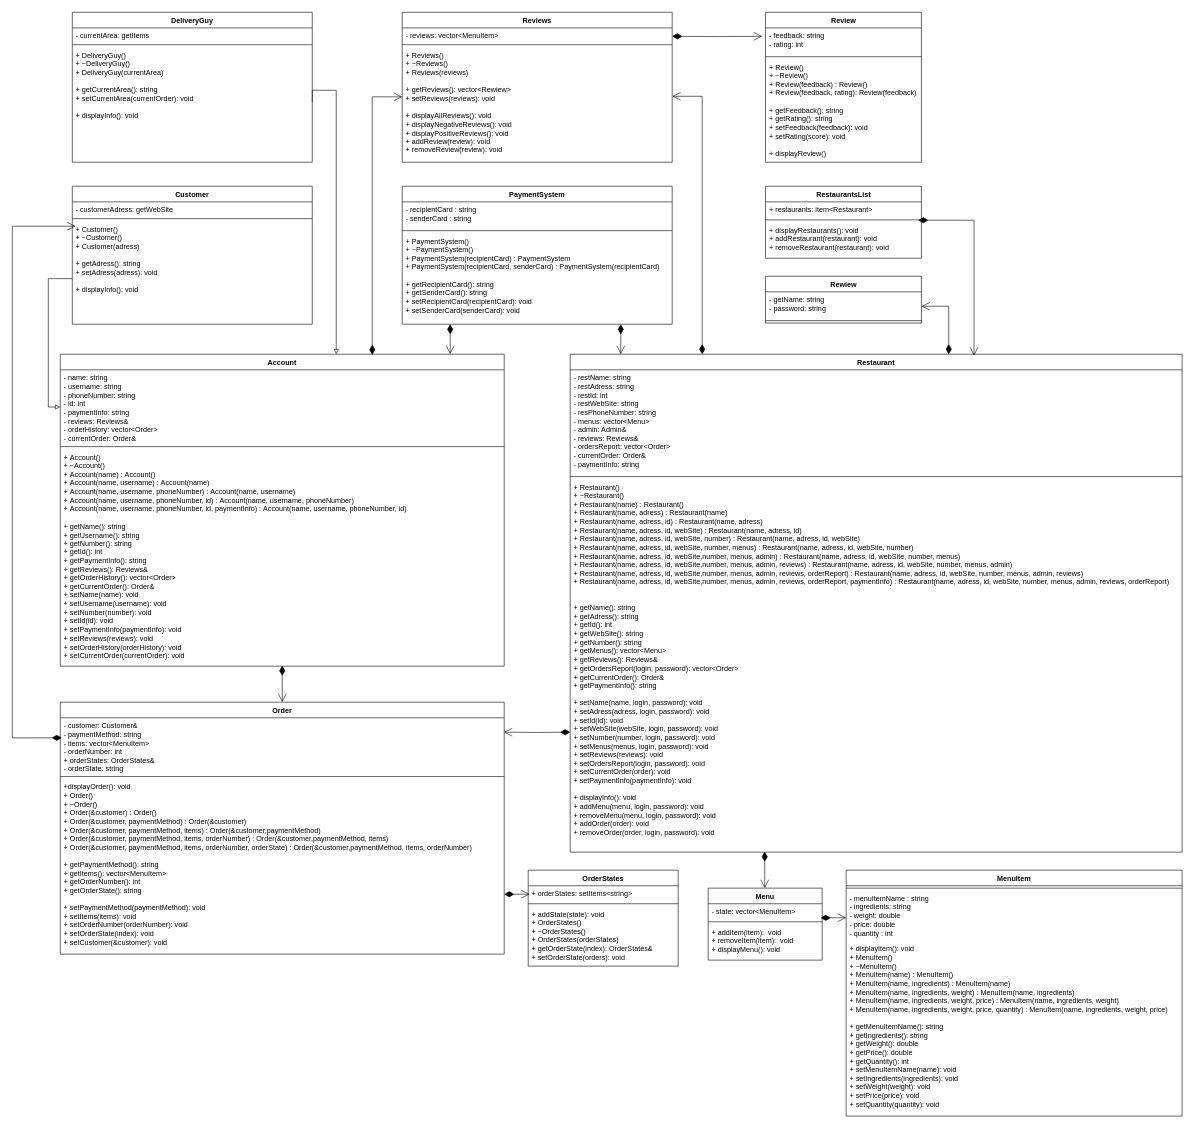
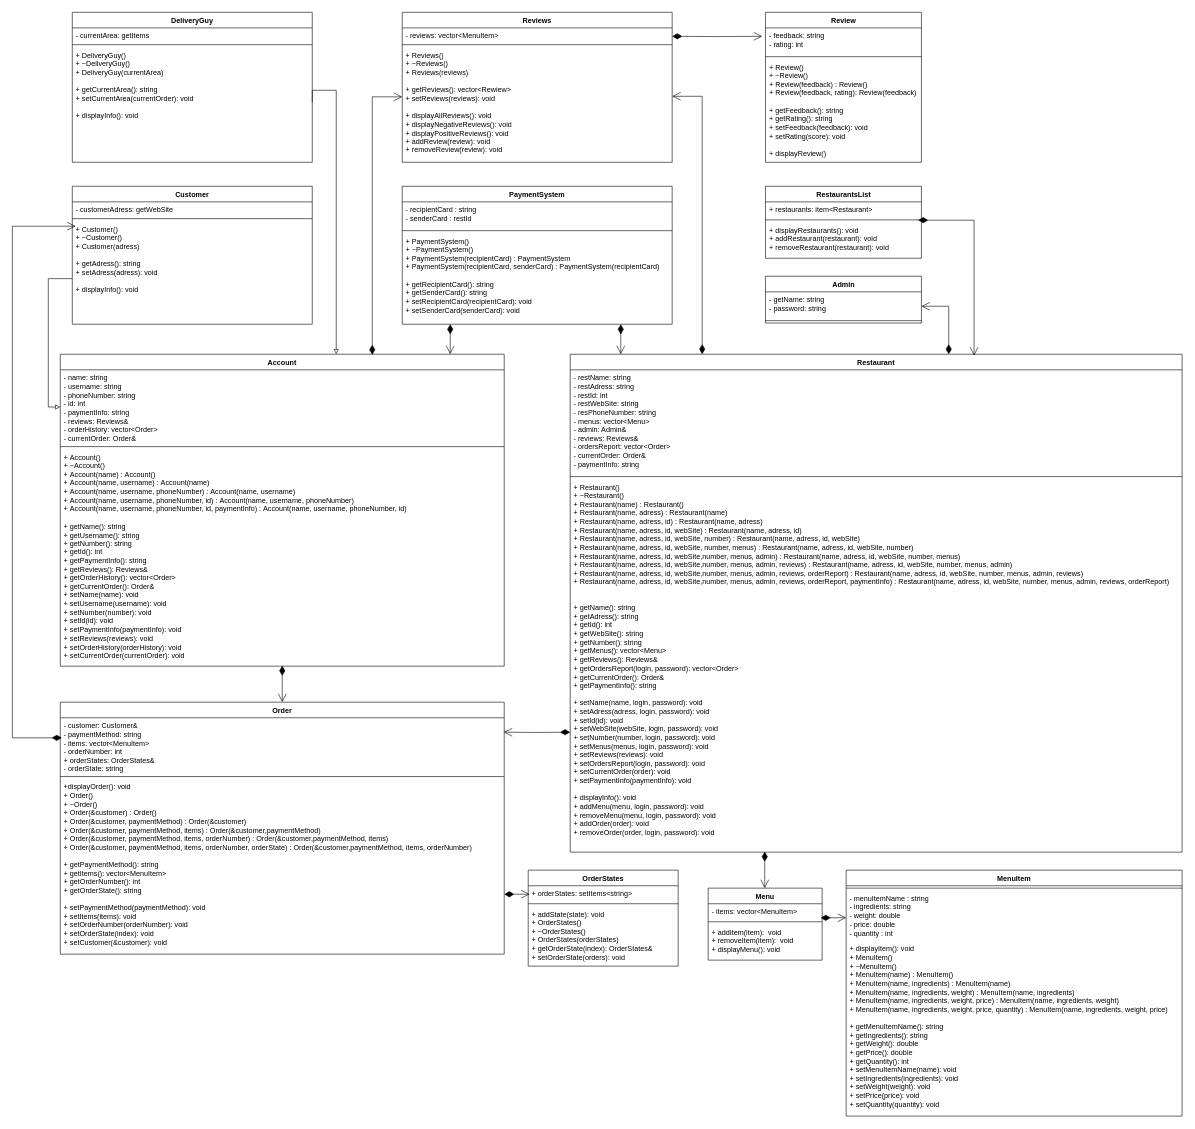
- <mxCell id="48" value="- recipientCard : string&lt;br&gt;- senderCard : string" style="text;strokeColor=none;fillColor=none;align=left;verticalAlign=top;spacingLeft=4;spacingRight=4;overflow=hidden;rotatable=0;points=[[0,0.5],[1,0.5]];portConstraint=eastwest;whiteSpace=wrap;html=1;" vertex="1" parent="47"><mxGeometry y="26" width="450" height="44" as="geometry" /></mxCell>
+ <mxCell id="48" value="- recipientCard : string&lt;br&gt;- senderCard : restId" style="text;strokeColor=none;fillColor=none;align=left;verticalAlign=top;spacingLeft=4;spacingRight=4;overflow=hidden;rotatable=0;points=[[0,0.5],[1,0.5]];portConstraint=eastwest;whiteSpace=wrap;html=1;" vertex="1" parent="47"><mxGeometry y="26" width="450" height="44" as="geometry" /></mxCell>
- <mxCell id="26" value="Rewiew" style="swimlane;fontStyle=1;align=center;verticalAlign=top;childLayout=stackLayout;horizontal=1;startSize=26;horizontalStack=0;resizeParent=1;resizeParentMax=0;resizeLast=0;collapsible=1;marginBottom=0;whiteSpace=wrap;html=1;" parent="1" vertex="1"><mxGeometry x="1275.5" y="460" width="260" height="78" as="geometry" /></mxCell>
+ <mxCell id="26" value="Admin" style="swimlane;fontStyle=1;align=center;verticalAlign=top;childLayout=stackLayout;horizontal=1;startSize=26;horizontalStack=0;resizeParent=1;resizeParentMax=0;resizeLast=0;collapsible=1;marginBottom=0;whiteSpace=wrap;html=1;" parent="1" vertex="1"><mxGeometry x="1275.5" y="460" width="260" height="78" as="geometry" /></mxCell>
- <mxCell id="11" value="- state: vector&amp;lt;MenuItem&amp;gt;" style="text;strokeColor=none;fillColor=none;align=left;verticalAlign=top;spacingLeft=4;spacingRight=4;overflow=hidden;rotatable=0;points=[[0,0.5],[1,0.5]];portConstraint=eastwest;whiteSpace=wrap;html=1;" parent="10" vertex="1"><mxGeometry y="26" width="190" height="26" as="geometry" /></mxCell>
+ <mxCell id="11" value="- items: vector&amp;lt;MenuItem&amp;gt;" style="text;strokeColor=none;fillColor=none;align=left;verticalAlign=top;spacingLeft=4;spacingRight=4;overflow=hidden;rotatable=0;points=[[0,0.5],[1,0.5]];portConstraint=eastwest;whiteSpace=wrap;html=1;" parent="10" vertex="1"><mxGeometry y="26" width="190" height="26" as="geometry" /></mxCell>
